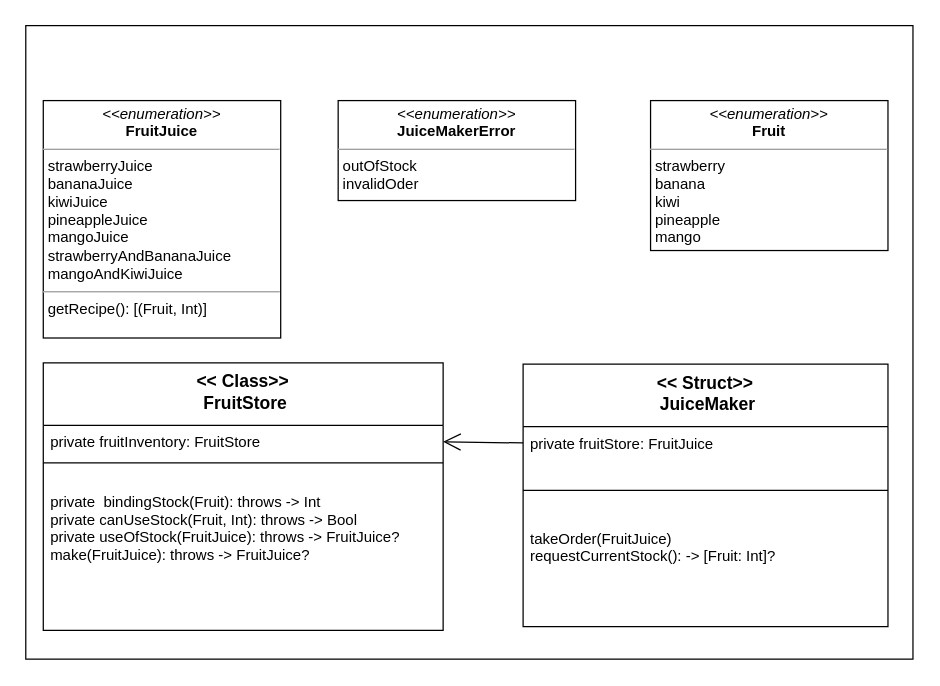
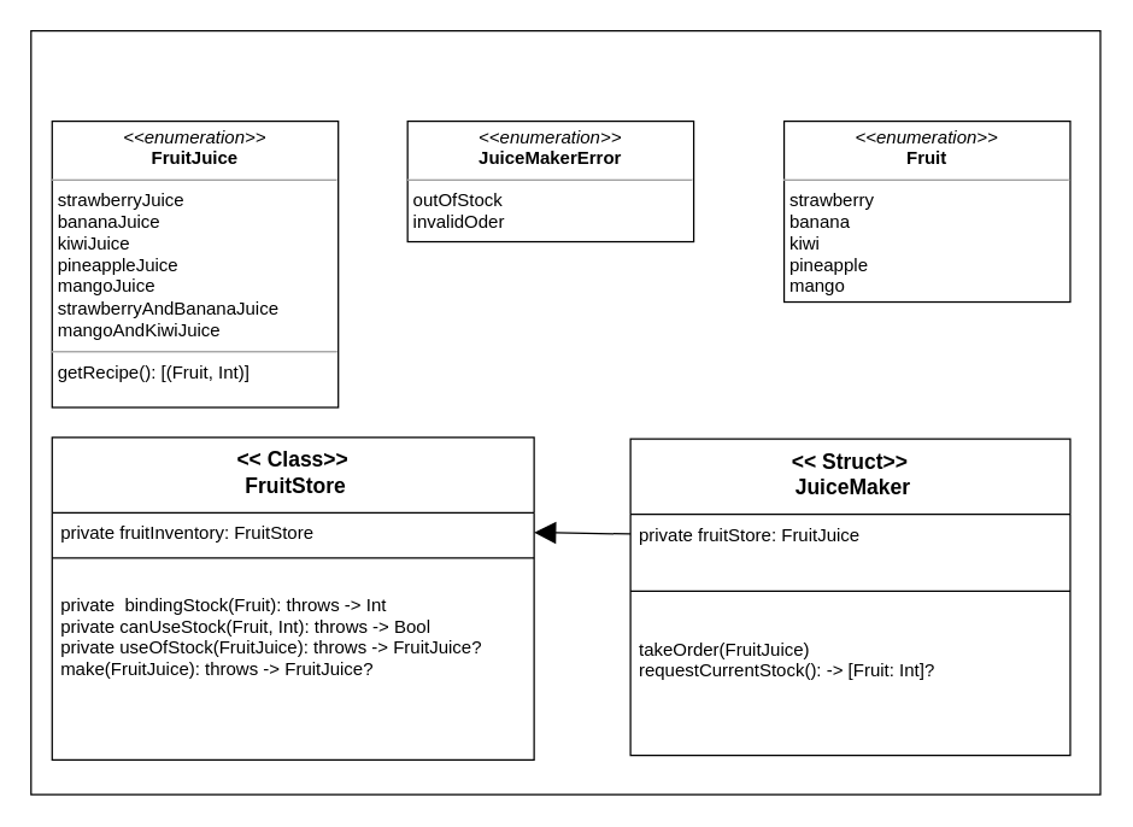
- <mxCell id="7" value="" style="endArrow=open;endFill=1;endSize=12;html=1;rounded=0;fontSize=14;entryX=1;entryY=0.5;entryDx=0;entryDy=0;exitX=0;exitY=0.5;exitDx=0;exitDy=0;" parent="1" source="10" target="4" edge="1"><mxGeometry width="160" relative="1" as="geometry"><mxPoint x="474" y="353" as="sourcePoint" /><mxPoint x="204" y="440" as="targetPoint" /></mxGeometry></mxCell>
+ <mxCell id="7" value="" style="endArrow=block;endFill=1;endSize=12;html=1;rounded=0;fontSize=14;entryX=1;entryY=0.5;entryDx=0;entryDy=0;exitX=0;exitY=0.5;exitDx=0;exitDy=0;" parent="1" source="10" target="4" edge="1"><mxGeometry width="160" relative="1" as="geometry"><mxPoint x="474" y="353" as="sourcePoint" /><mxPoint x="204" y="440" as="targetPoint" /></mxGeometry></mxCell>
